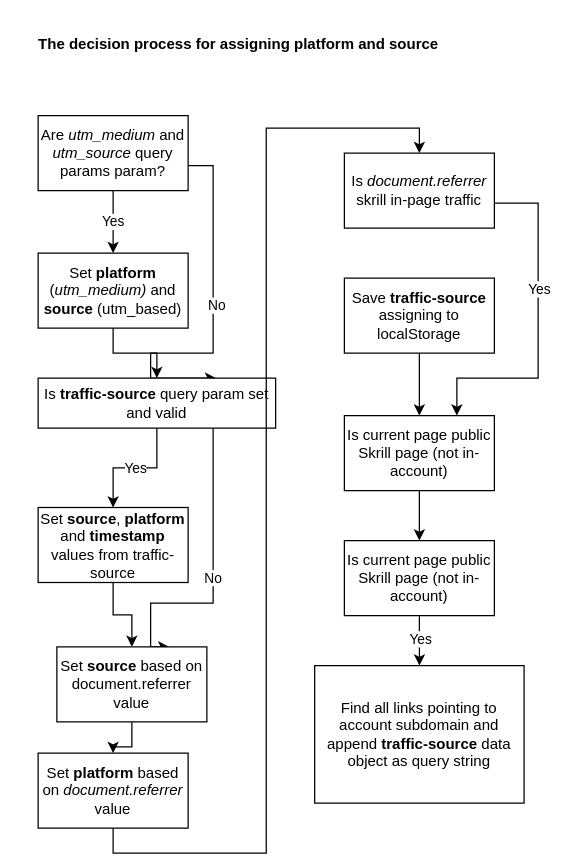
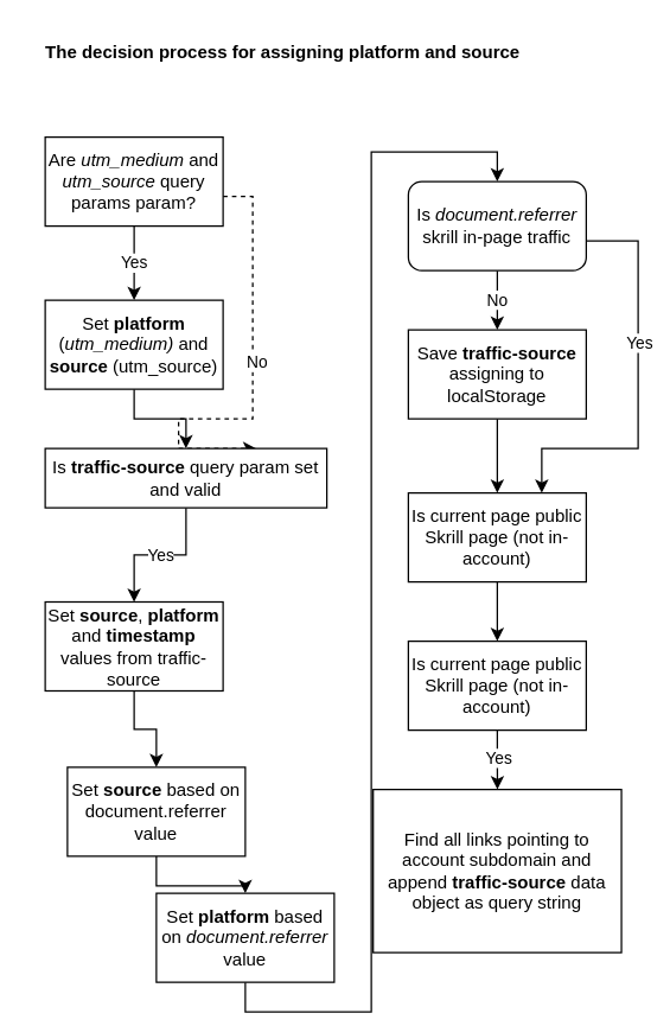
- <mxCell id="21" value="Is &lt;i&gt;document.referrer&lt;/i&gt; skrill in-page traffic" style="rounded=0;whiteSpace=wrap;html=1;" vertex="1" parent="1"><mxGeometry x="275" y="122" width="120" height="60" as="geometry" /></mxCell>
+ <mxCell id="21" value="Is &lt;i&gt;document.referrer&lt;/i&gt; skrill in-page traffic" style="whiteSpace=wrap;html=1;rounded=1;" vertex="1" parent="1"><mxGeometry x="275" y="122" width="120" height="60" as="geometry" /></mxCell>
- <mxCell id="3" style="edgeStyle=orthogonalEdgeStyle;rounded=0;orthogonalLoop=1;jettySize=auto;html=1;entryX=0.75;entryY=0;entryDx=0;entryDy=0;" edge="1" parent="1" source="5" target="8"><mxGeometry relative="1" as="geometry"><mxPoint x="130" y="292" as="targetPoint" /><Array as="points"><mxPoint x="170" y="132" /><mxPoint x="170" y="282" /><mxPoint x="120" y="282" /></Array></mxGeometry></mxCell>
+ <mxCell id="3" style="edgeStyle=orthogonalEdgeStyle;rounded=0;orthogonalLoop=1;jettySize=auto;html=1;entryX=0.75;entryY=0;entryDx=0;entryDy=0;dashed=1;" edge="1" parent="1" source="5" target="8"><mxGeometry relative="1" as="geometry"><mxPoint x="130" y="292" as="targetPoint" /><Array as="points"><mxPoint x="170" y="132" /><mxPoint x="170" y="282" /><mxPoint x="120" y="282" /></Array></mxGeometry></mxCell>
+ <mxCell id="17" style="edgeStyle=orthogonalEdgeStyle;rounded=0;orthogonalLoop=1;jettySize=auto;html=1;exitX=0.5;exitY=1;exitDx=0;exitDy=0;entryX=0.5;entryY=0;entryDx=0;entryDy=0;" edge="1" parent="1" source="21" target="23"><mxGeometry relative="1" as="geometry" /></mxCell>
+ <mxCell id="18" value="No" style="edgeLabel;html=1;align=center;verticalAlign=middle;resizable=0;points=[];" vertex="1" connectable="0" parent="17"><mxGeometry x="-0.066" y="-1" relative="1" as="geometry"><mxPoint as="offset" /></mxGeometry></mxCell>
- <mxCell id="10" value="Set &lt;b&gt;platform &lt;/b&gt;(&lt;i style=&quot;&quot;&gt;utm_medium)&lt;/i&gt;&amp;nbsp;and &lt;b&gt;source &lt;/b&gt;(utm_based)" style="rounded=0;whiteSpace=wrap;html=1;" vertex="1" parent="1"><mxGeometry x="30" y="202" width="120" height="60" as="geometry" /></mxCell>
+ <mxCell id="10" value="Set &lt;b&gt;platform &lt;/b&gt;(&lt;i style=&quot;&quot;&gt;utm_medium)&lt;/i&gt;&amp;nbsp;and &lt;b&gt;source &lt;/b&gt;(utm_source)" style="rounded=0;whiteSpace=wrap;html=1;" vertex="1" parent="1"><mxGeometry x="30" y="202" width="120" height="60" as="geometry" /></mxCell>
- <mxCell id="7" value="No" style="edgeStyle=orthogonalEdgeStyle;rounded=0;orthogonalLoop=1;jettySize=auto;html=1;entryX=0.75;entryY=0;entryDx=0;entryDy=0;" edge="1" parent="1" source="8" target="14"><mxGeometry relative="1" as="geometry"><Array as="points"><mxPoint x="170" y="332" /><mxPoint x="170" y="482" /><mxPoint x="120" y="482" /></Array></mxGeometry></mxCell>
- <mxCell id="16" value="Set &lt;b&gt;platform&lt;/b&gt; based on &lt;i&gt;document.referrer&lt;/i&gt; value" style="rounded=0;whiteSpace=wrap;html=1;" vertex="1" parent="1"><mxGeometry x="30" y="602" width="120" height="60" as="geometry" /></mxCell>
+ <mxCell id="16" value="Set &lt;b&gt;platform&lt;/b&gt; based on &lt;i&gt;document.referrer&lt;/i&gt; value" style="rounded=0;whiteSpace=wrap;html=1;" vertex="1" parent="1"><mxGeometry x="105" y="602" width="120" height="60" as="geometry" /></mxCell>
